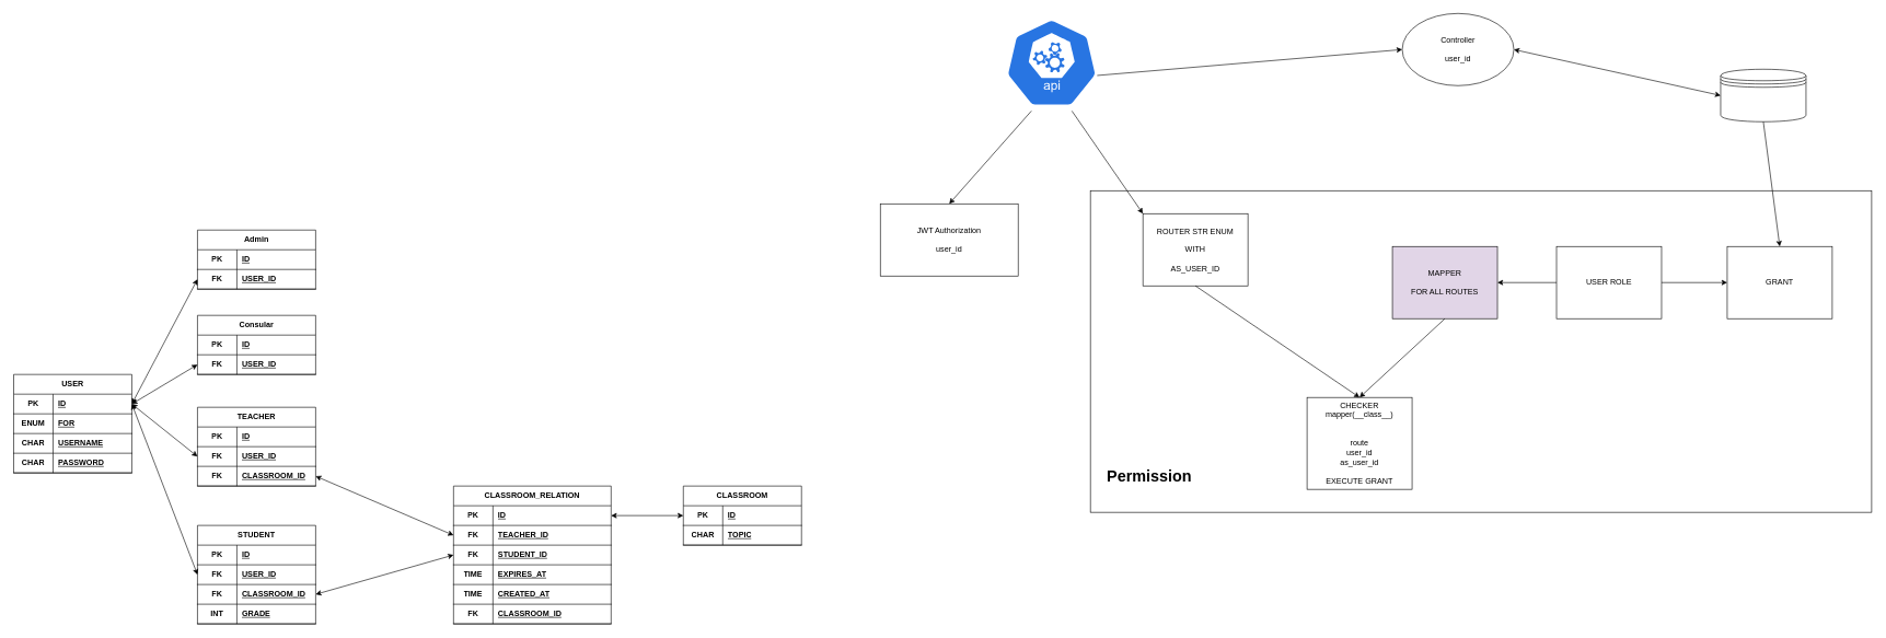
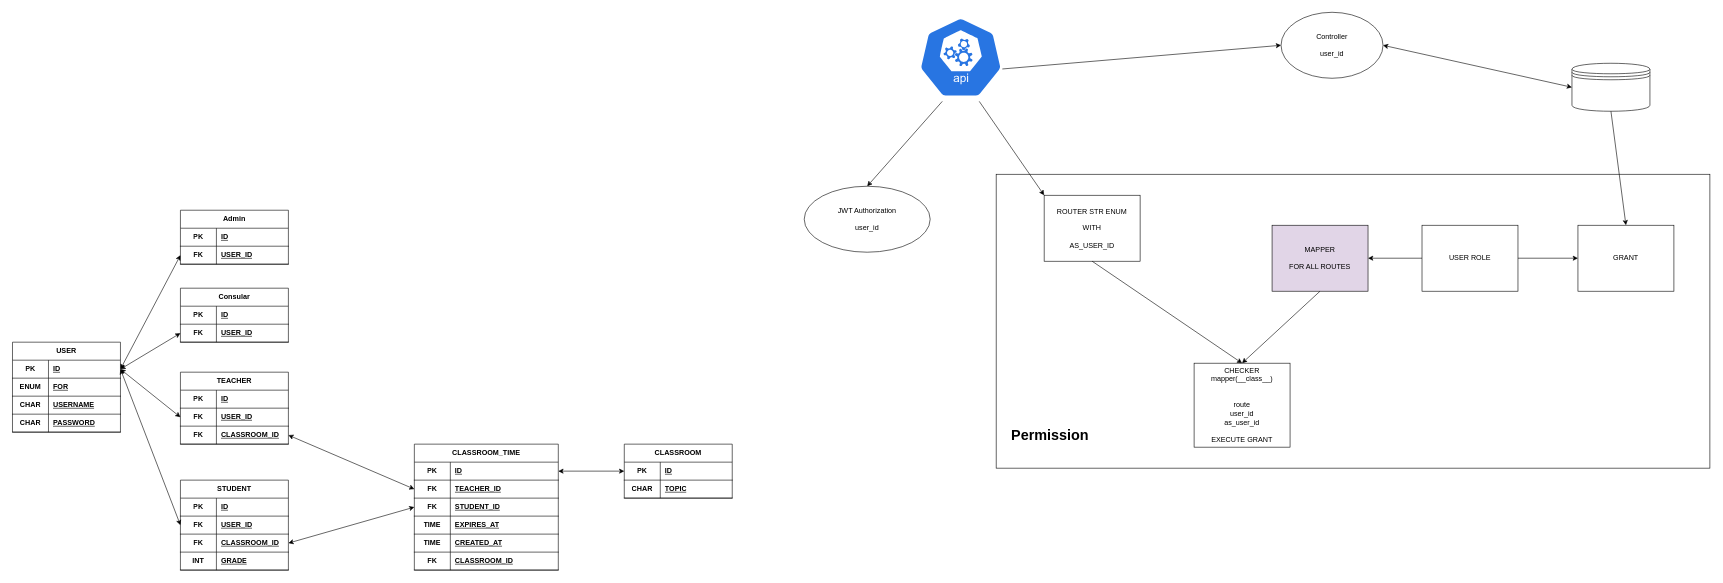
- <mxCell id="104" value="JWT Authorization&lt;br&gt;&lt;br&gt;user_id" style="rounded=0;whiteSpace=wrap;html=1;" parent="1" vertex="1"><mxGeometry x="1340" y="310" width="210" height="110" as="geometry" /></mxCell>
+ <mxCell id="104" value="JWT Authorization&lt;br&gt;&lt;br&gt;user_id" style="ellipse;whiteSpace=wrap;html=1;" parent="1" vertex="1"><mxGeometry x="1340" y="310" width="210" height="110" as="geometry" /></mxCell>
- <mxCell id="64" value="CLASSROOM_RELATION" style="shape=table;startSize=30;container=1;collapsible=1;childLayout=tableLayout;fixedRows=1;rowLines=0;fontStyle=1;align=center;resizeLast=1;html=1;whiteSpace=wrap;" parent="1" vertex="1"><mxGeometry x="690" y="740" width="240" height="210" as="geometry" /></mxCell>
+ <mxCell id="64" value="CLASSROOM_TIME" style="shape=table;startSize=30;container=1;collapsible=1;childLayout=tableLayout;fixedRows=1;rowLines=0;fontStyle=1;align=center;resizeLast=1;html=1;whiteSpace=wrap;" parent="1" vertex="1"><mxGeometry x="690" y="740" width="240" height="210" as="geometry" /></mxCell>
